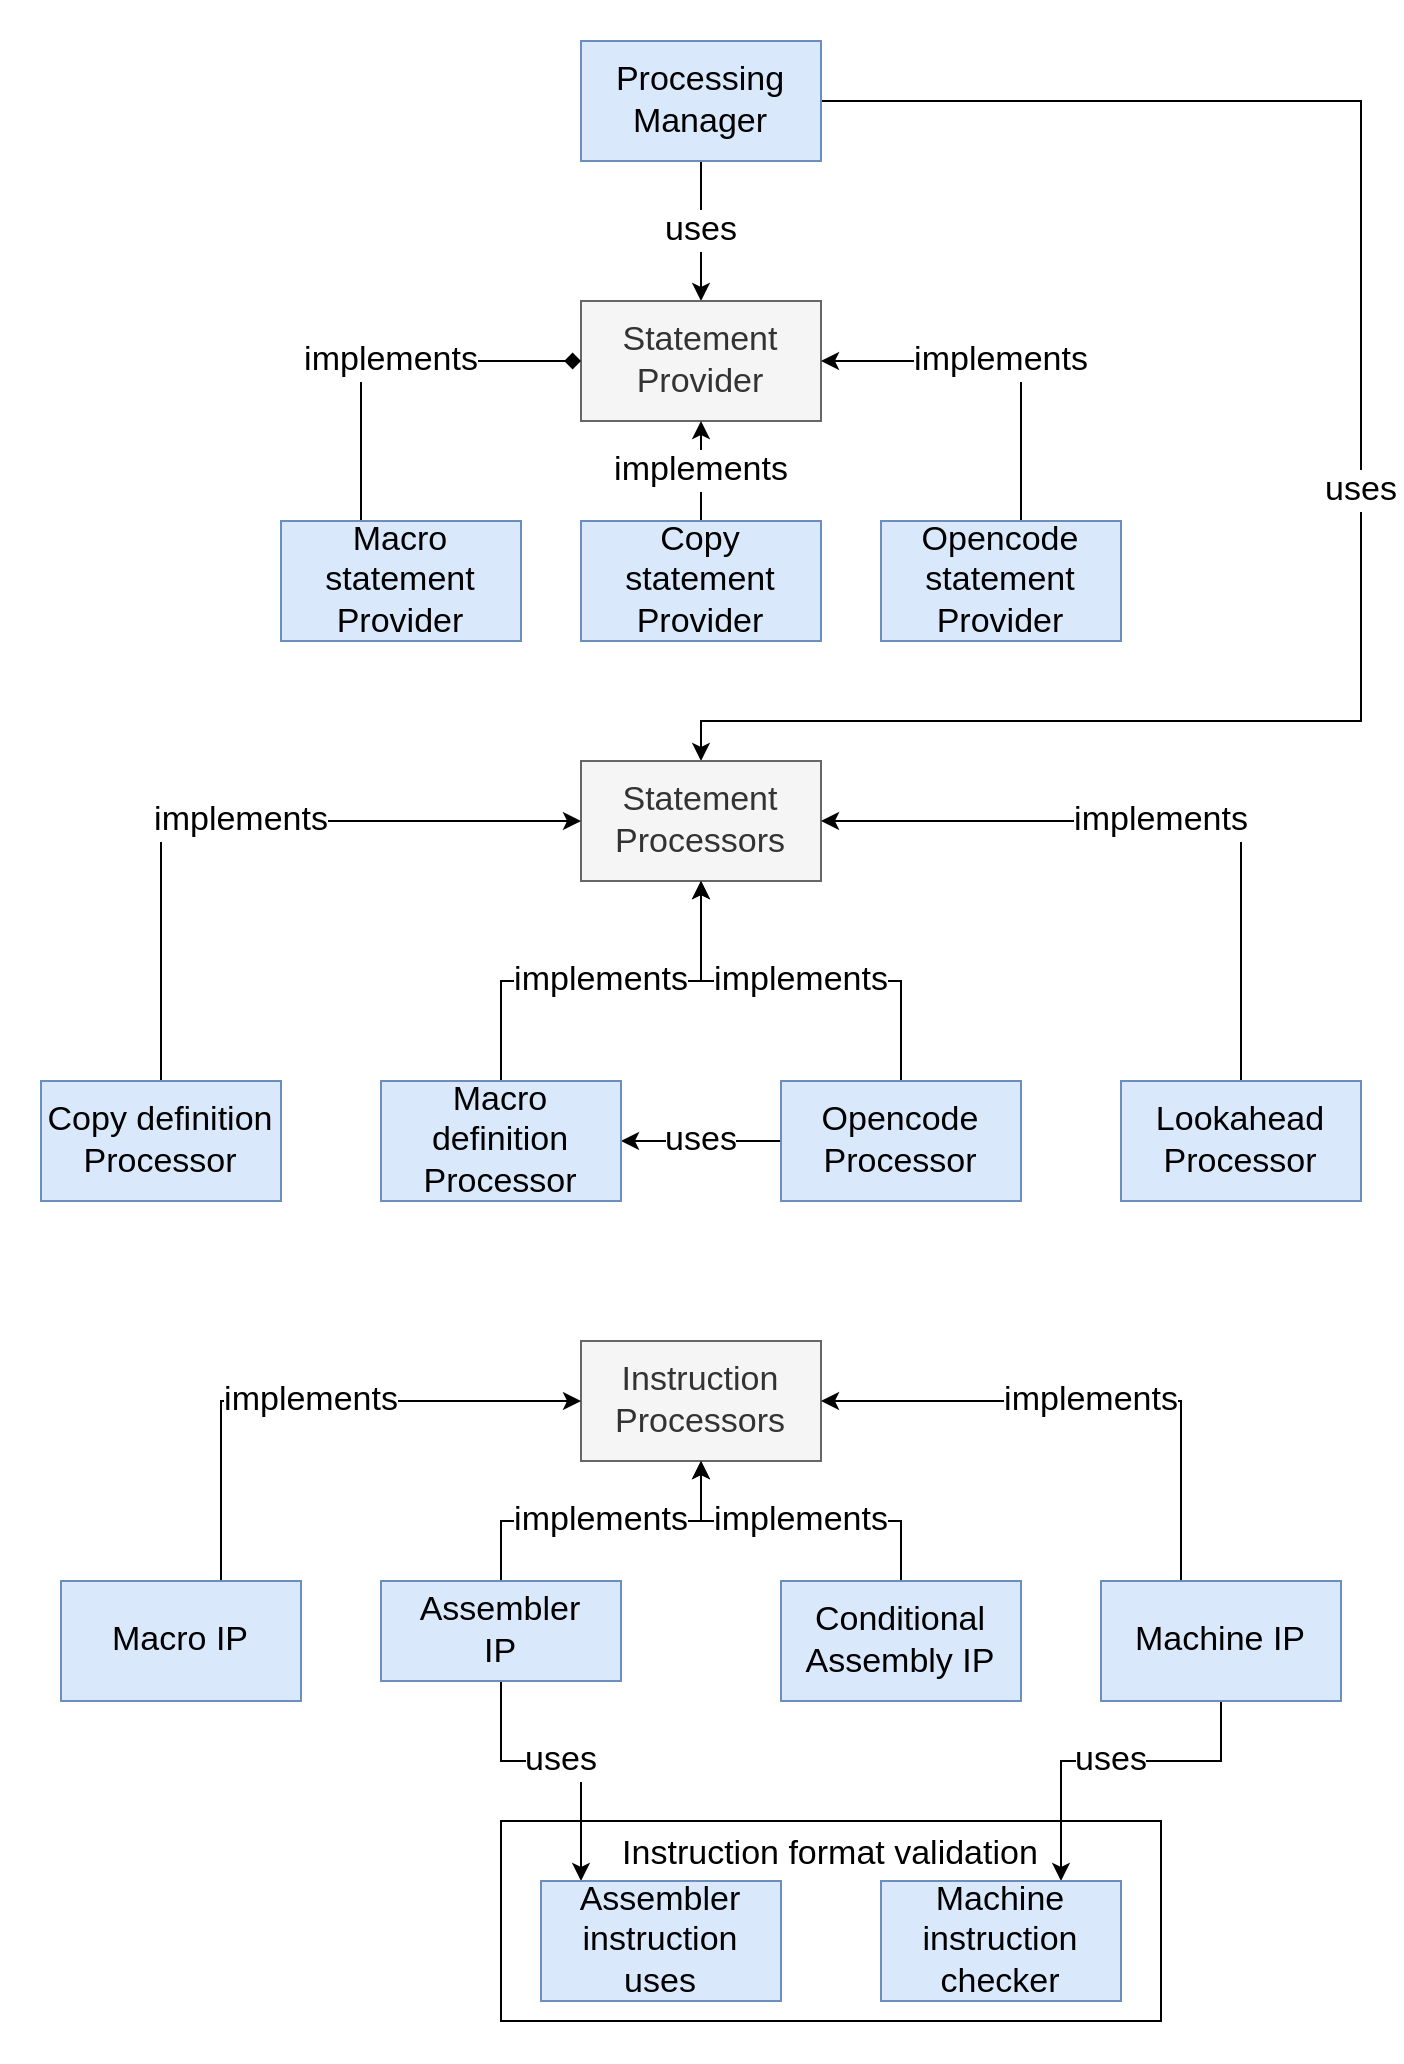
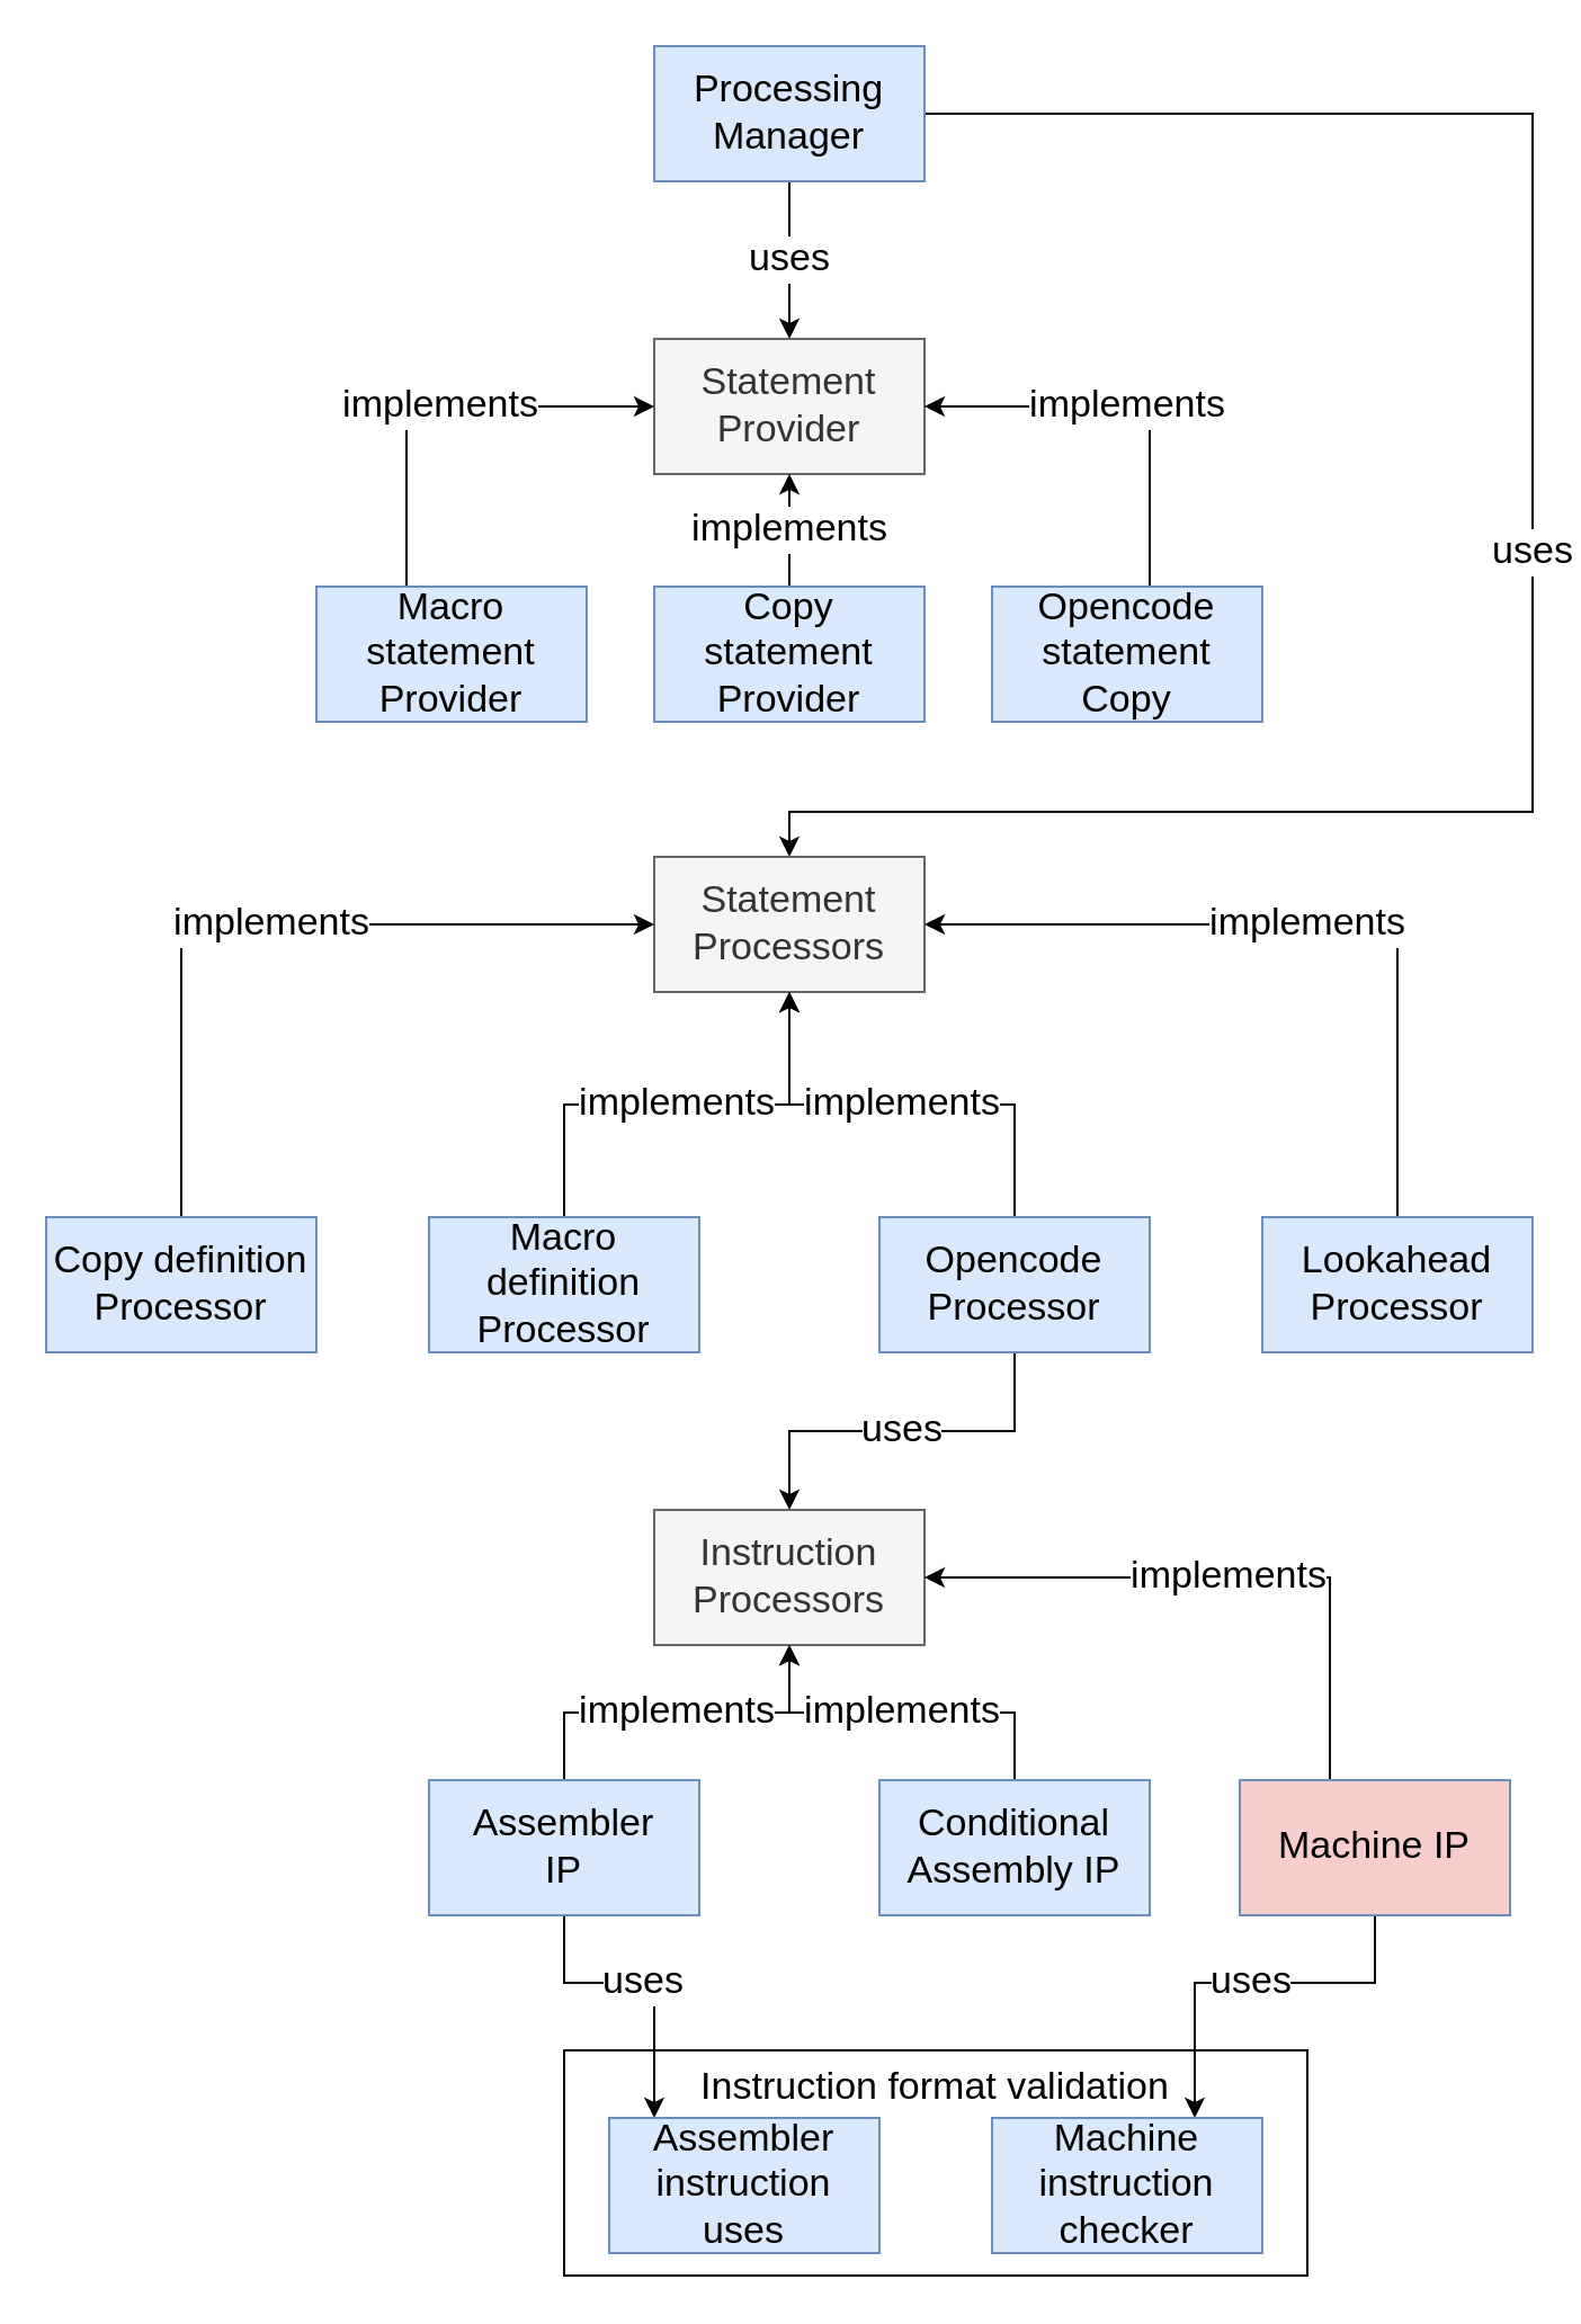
- <mxCell id="12" value="implements" style="edgeStyle=orthogonalEdgeStyle;rounded=0;orthogonalLoop=1;jettySize=auto;html=1;entryX=0;entryY=0.5;entryDx=0;entryDy=0;fontSize=17;endArrow=diamond;" parent="1" source="13" target="7" edge="1"><mxGeometry relative="1" as="geometry"><Array as="points"><mxPoint x="180" y="180" /></Array></mxGeometry></mxCell>
+ <mxCell id="12" value="implements" style="edgeStyle=orthogonalEdgeStyle;rounded=0;orthogonalLoop=1;jettySize=auto;html=1;entryX=0;entryY=0.5;entryDx=0;entryDy=0;fontSize=17;" parent="1" source="13" target="7" edge="1"><mxGeometry relative="1" as="geometry"><Array as="points"><mxPoint x="180" y="180" /></Array></mxGeometry></mxCell>
- <mxCell id="9" value="Opencode statement Provider" style="rounded=0;whiteSpace=wrap;html=1;fontSize=17;fillColor=#dae8fc;strokeColor=#6c8ebf;" parent="1" vertex="1"><mxGeometry x="440" y="260" width="120" height="60" as="geometry" /></mxCell>
+ <mxCell id="9" value="Opencode statement Copy" style="rounded=0;whiteSpace=wrap;html=1;fontSize=17;fillColor=#dae8fc;strokeColor=#6c8ebf;" parent="1" vertex="1"><mxGeometry x="440" y="260" width="120" height="60" as="geometry" /></mxCell>
- <mxCell id="15" value="uses" style="edgeStyle=orthogonalEdgeStyle;rounded=0;orthogonalLoop=1;jettySize=auto;html=1;fontSize=17;" parent="1" source="16" target="18" edge="1"><mxGeometry relative="1" as="geometry" /></mxCell>
+ <mxCell id="15" value="uses" style="edgeStyle=orthogonalEdgeStyle;rounded=0;orthogonalLoop=1;jettySize=auto;html=1;entryX=0.5;entryY=0;entryDx=0;entryDy=0;fontSize=17;" parent="1" source="16" target="23" edge="1"><mxGeometry relative="1" as="geometry" /></mxCell>
- <mxCell id="32" value="implements" style="edgeStyle=orthogonalEdgeStyle;rounded=0;orthogonalLoop=1;jettySize=auto;html=1;entryX=0;entryY=0.5;entryDx=0;entryDy=0;fontSize=17;" parent="1" source="33" target="23" edge="1"><mxGeometry relative="1" as="geometry"><Array as="points"><mxPoint x="110" y="700" /></Array></mxGeometry></mxCell>
- <mxCell id="30" value="Assembler &lt;br&gt;IP" style="rounded=0;whiteSpace=wrap;html=1;fontSize=17;fillColor=#dae8fc;strokeColor=#6c8ebf;" parent="1" vertex="1"><mxGeometry x="190" y="790" width="120" height="50" as="geometry" /></mxCell>
+ <mxCell id="30" value="Assembler &lt;br&gt;IP" style="rounded=0;whiteSpace=wrap;html=1;fontSize=17;fillColor=#dae8fc;strokeColor=#6c8ebf;" parent="1" vertex="1"><mxGeometry x="190" y="790" width="120" height="60" as="geometry" /></mxCell>
- <mxCell id="33" value="Macro IP" style="rounded=0;whiteSpace=wrap;html=1;fontSize=17;fillColor=#dae8fc;strokeColor=#6c8ebf;" parent="1" vertex="1"><mxGeometry x="30" y="790" width="120" height="60" as="geometry" /></mxCell>
- <mxCell id="26" value="Machine IP" style="rounded=0;whiteSpace=wrap;html=1;fontSize=17;fillColor=#dae8fc;strokeColor=#6c8ebf;" parent="1" vertex="1"><mxGeometry x="550" y="790" width="120" height="60" as="geometry" /></mxCell>
+ <mxCell id="26" value="Machine IP" style="rounded=0;whiteSpace=wrap;html=1;fontSize=17;fillColor=#f8cecc;strokeColor=#6c8ebf;" parent="1" vertex="1"><mxGeometry x="550" y="790" width="120" height="60" as="geometry" /></mxCell>
